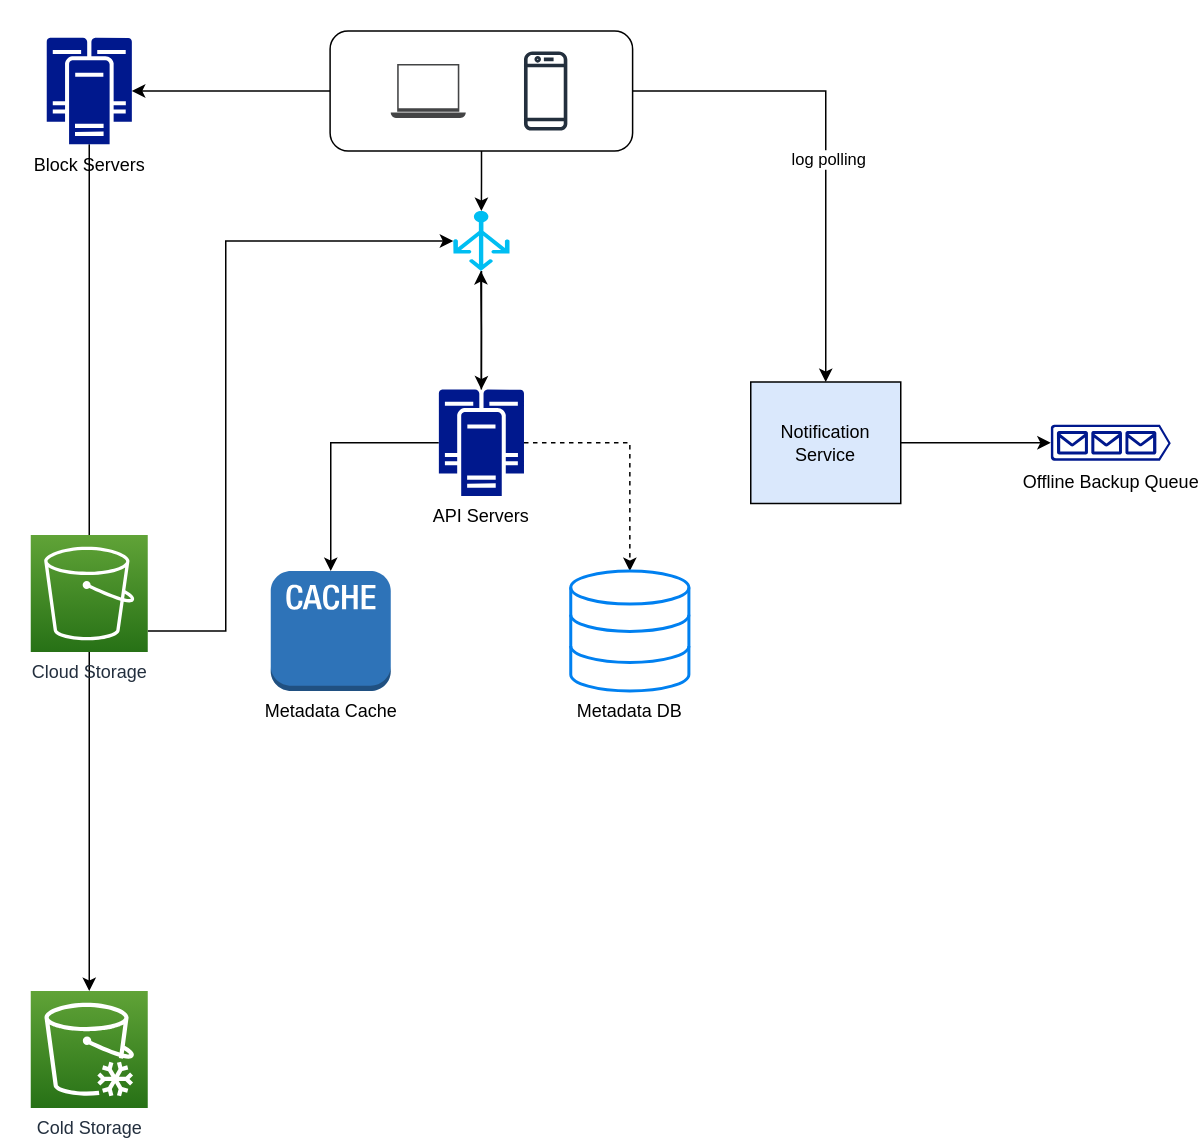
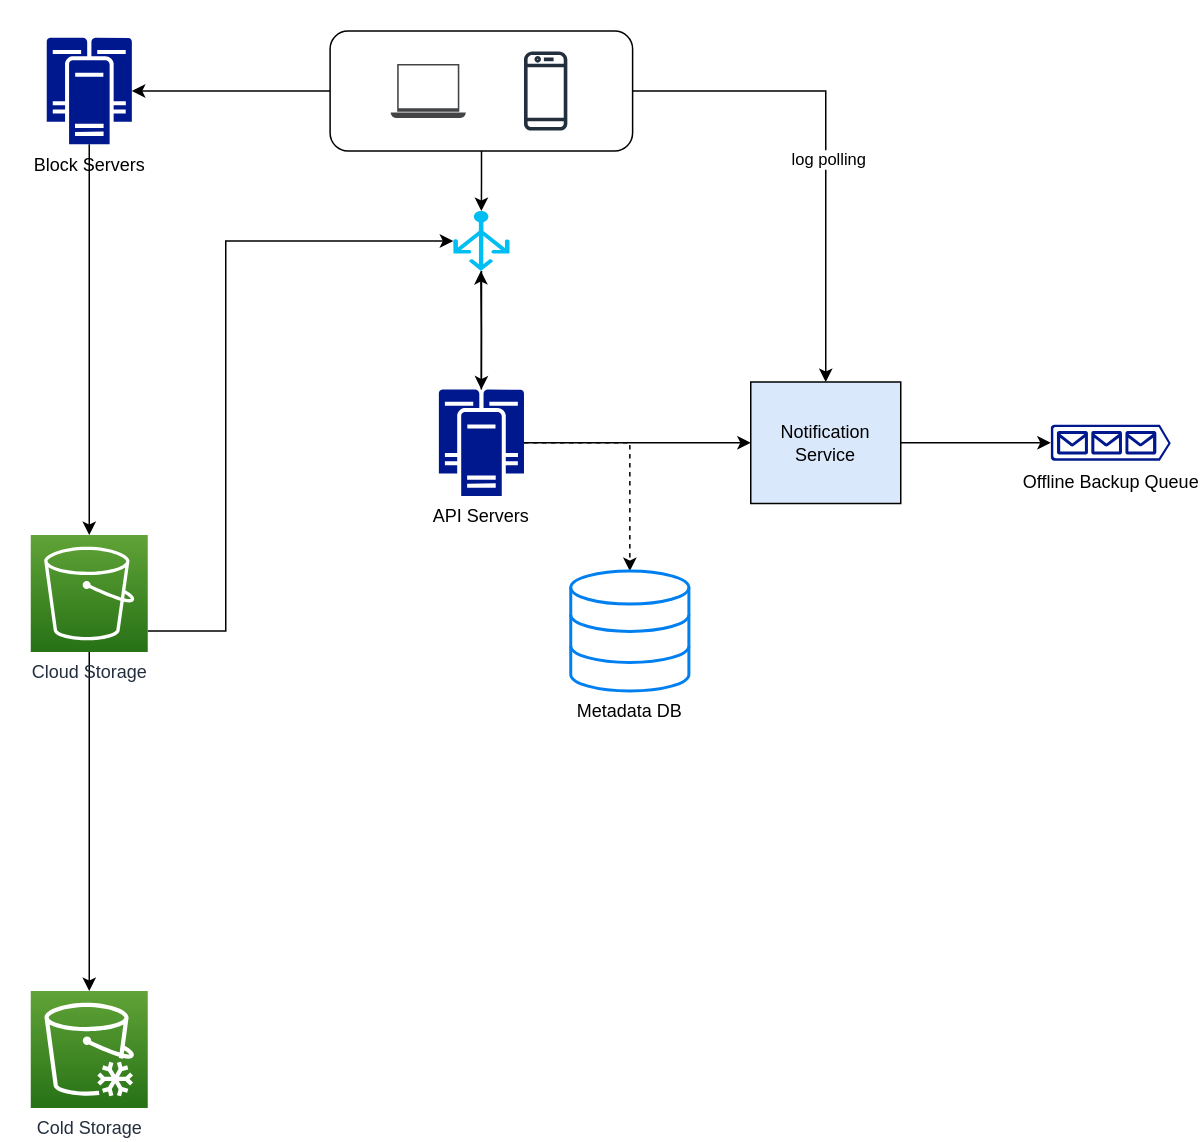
+ <mxCell id="15" style="edgeStyle=orthogonalEdgeStyle;rounded=0;orthogonalLoop=1;jettySize=auto;html=1;entryX=0;entryY=0.5;entryDx=0;entryDy=0;" parent="1" source="16" target="26" edge="1"><mxGeometry relative="1" as="geometry" /></mxCell>
- <mxCell id="12" style="edgeStyle=orthogonalEdgeStyle;rounded=0;orthogonalLoop=1;jettySize=auto;html=1;" parent="1" source="16" target="17" edge="1"><mxGeometry relative="1" as="geometry" /></mxCell>
- <mxCell id="19" style="edgeStyle=orthogonalEdgeStyle;rounded=0;orthogonalLoop=1;jettySize=auto;html=1;entryX=0.5;entryY=0;entryDx=0;entryDy=0;entryPerimeter=0;endArrow=none;" parent="1" source="20" target="23" edge="1"><mxGeometry relative="1" as="geometry" /></mxCell>
+ <mxCell id="19" style="edgeStyle=orthogonalEdgeStyle;rounded=0;orthogonalLoop=1;jettySize=auto;html=1;entryX=0.5;entryY=0;entryDx=0;entryDy=0;entryPerimeter=0;" parent="1" source="20" target="23" edge="1"><mxGeometry relative="1" as="geometry" /></mxCell>
- <mxCell id="17" value="Metadata Cache" style="outlineConnect=0;dashed=0;verticalLabelPosition=bottom;verticalAlign=top;align=center;html=1;shape=mxgraph.aws3.cache_node;fillColor=#2E73B8;gradientColor=none;" parent="1" vertex="1"><mxGeometry x="180" y="380" width="80" height="80" as="geometry" /></mxCell>
